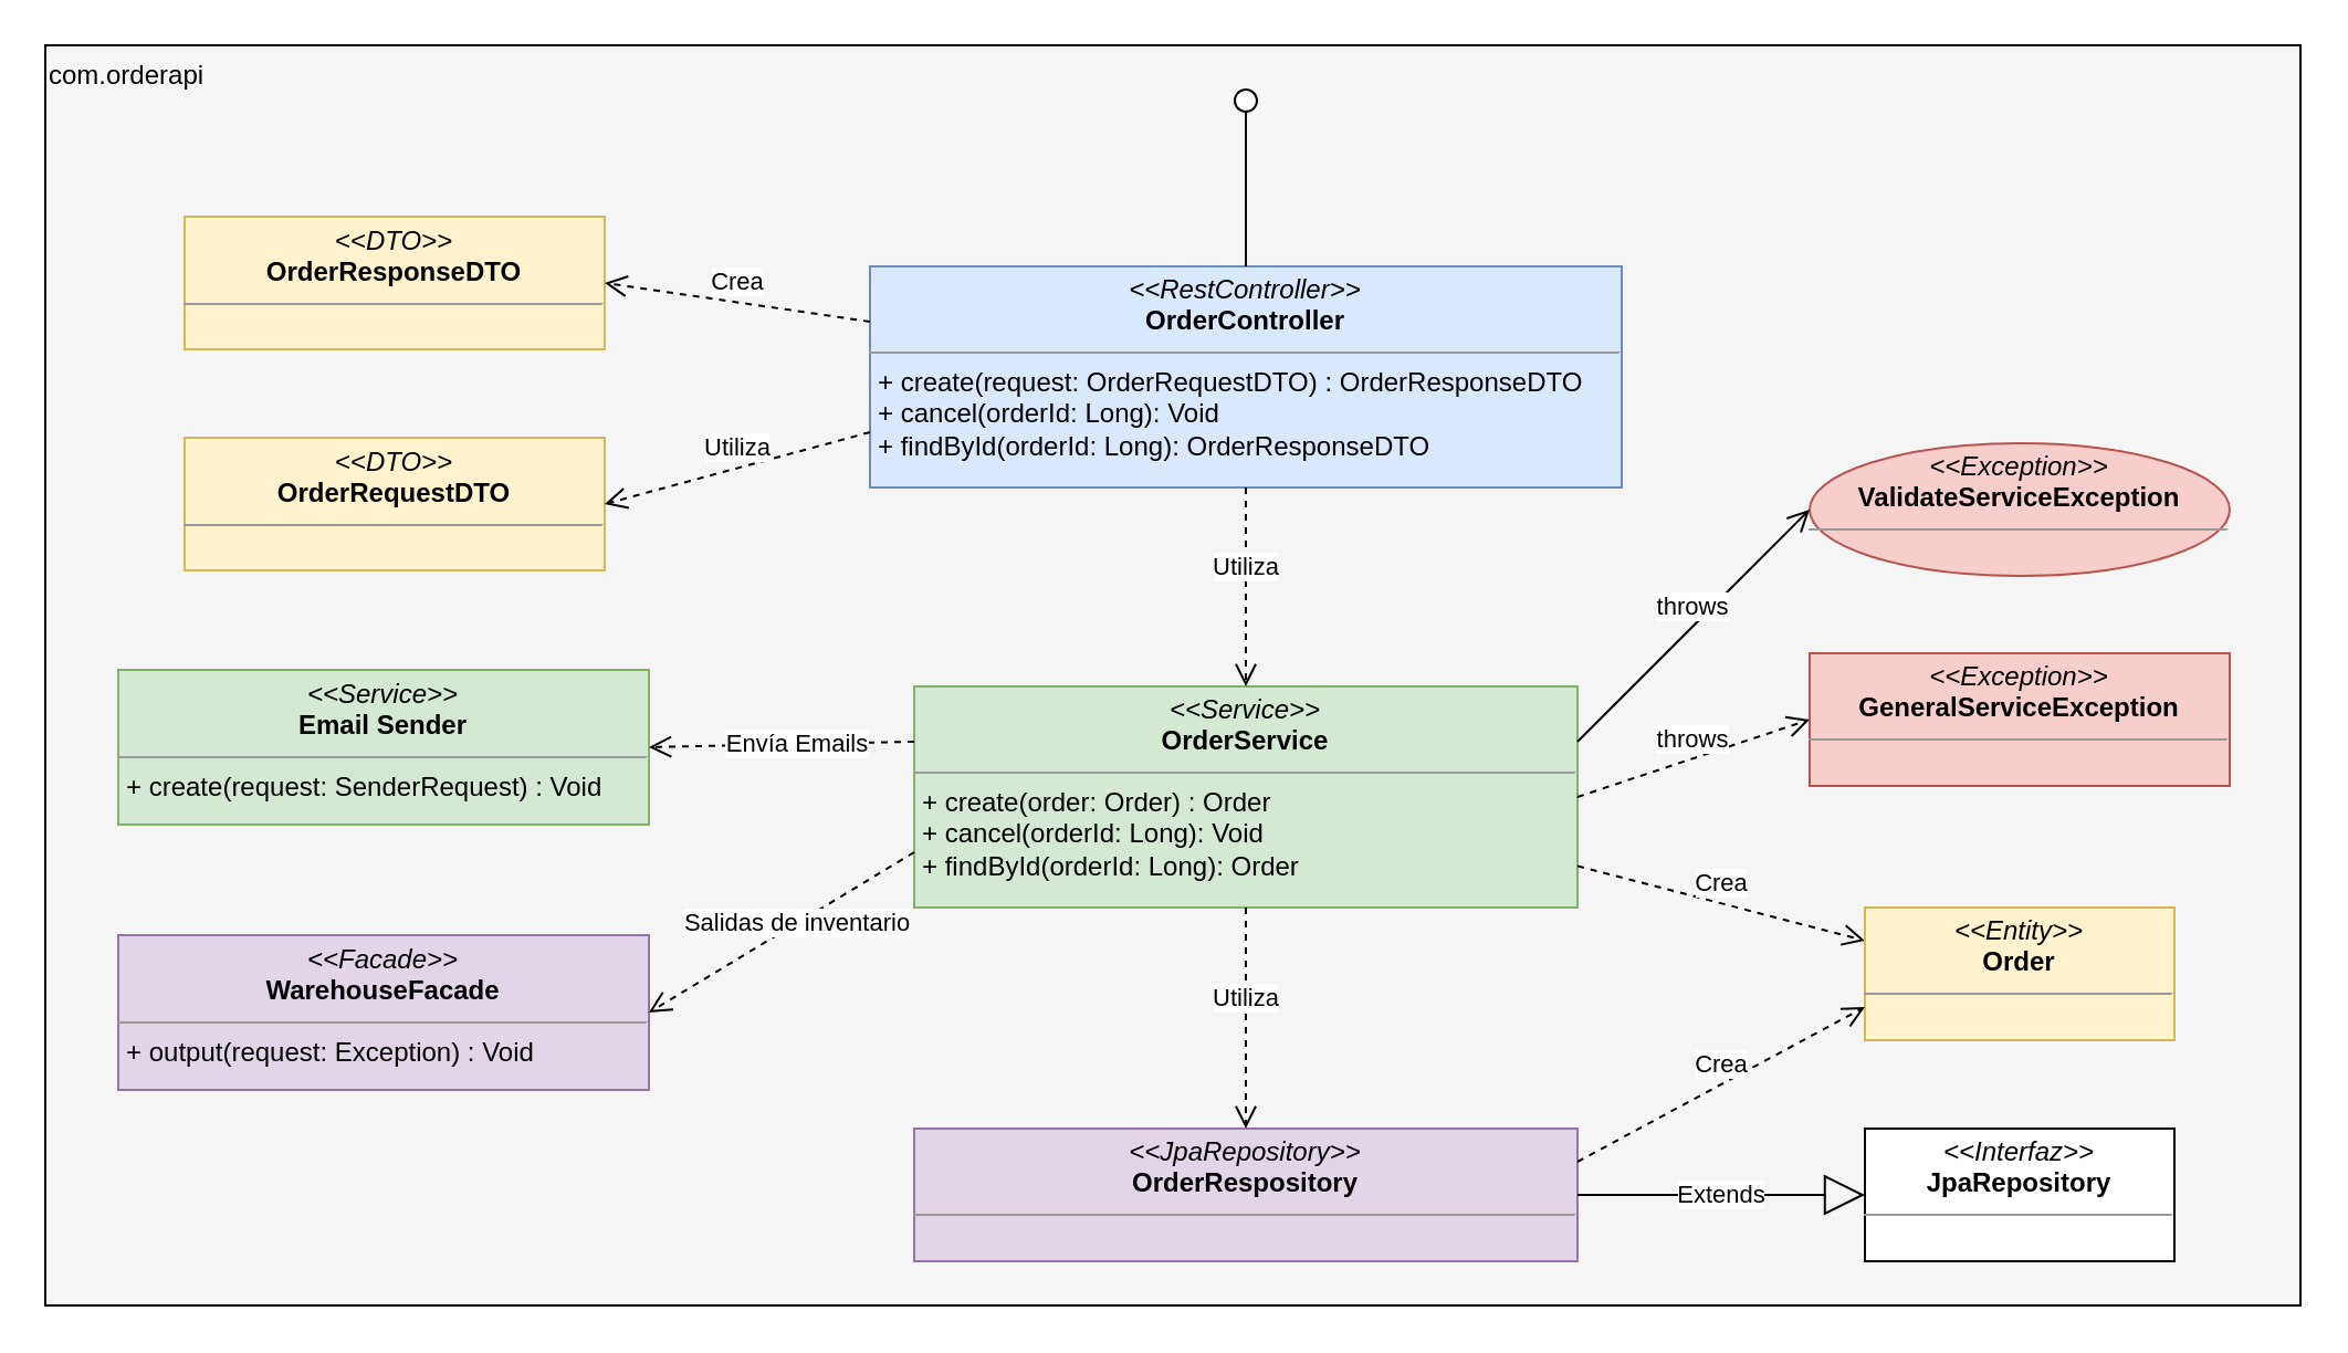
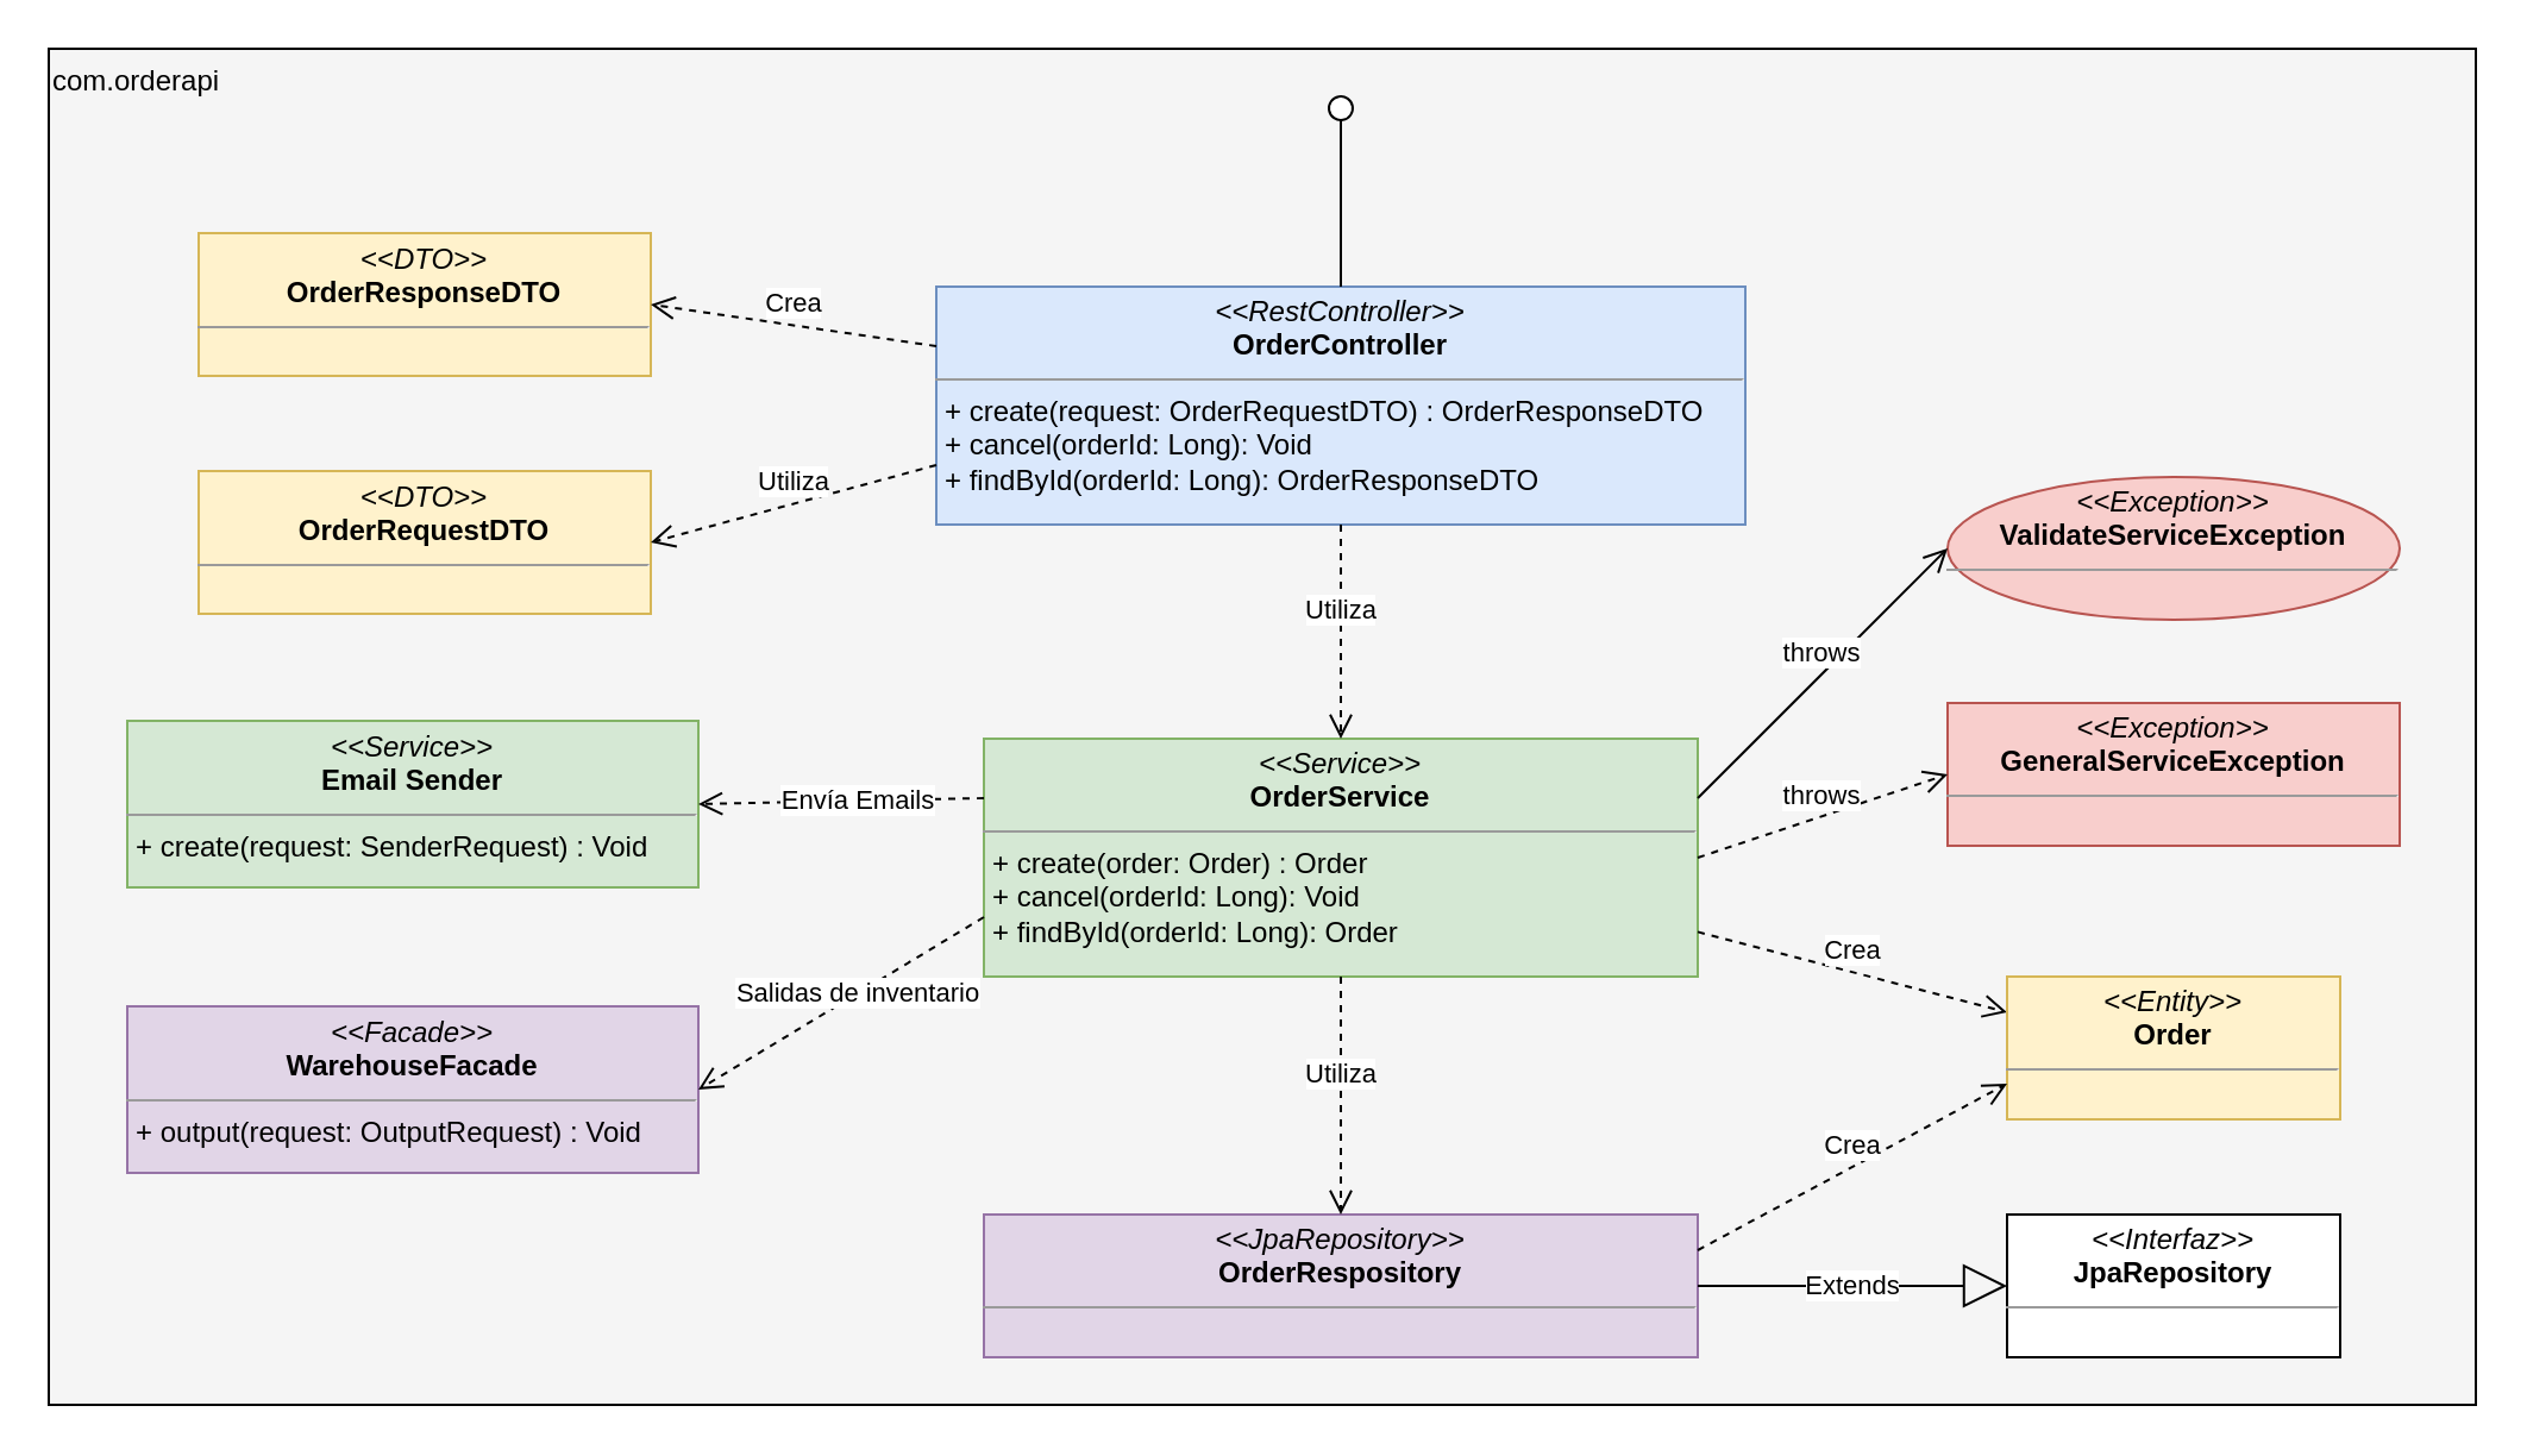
- <mxCell id="26" value="&lt;p style=&quot;margin: 0px ; margin-top: 4px ; text-align: center&quot;&gt;&lt;i&gt;&amp;lt;&amp;lt;Facade&amp;gt;&amp;gt;&lt;/i&gt;&lt;br&gt;&lt;b&gt;WarehouseFacade&lt;/b&gt;&lt;/p&gt;&lt;hr size=&quot;1&quot;&gt;&lt;p style=&quot;margin: 0px ; margin-left: 4px&quot;&gt;&lt;/p&gt;&lt;p style=&quot;margin: 0px ; margin-left: 4px&quot;&gt;+ output(request: Exception) : Void&lt;/p&gt;" style="verticalAlign=top;align=left;overflow=fill;fontSize=12;fontFamily=Helvetica;html=1;fillColor=#e1d5e7;strokeColor=#9673a6;" parent="1" vertex="1"><mxGeometry x="53" y="422.5" width="240" height="70" as="geometry" /></mxCell>
+ <mxCell id="26" value="&lt;p style=&quot;margin: 0px ; margin-top: 4px ; text-align: center&quot;&gt;&lt;i&gt;&amp;lt;&amp;lt;Facade&amp;gt;&amp;gt;&lt;/i&gt;&lt;br&gt;&lt;b&gt;WarehouseFacade&lt;/b&gt;&lt;/p&gt;&lt;hr size=&quot;1&quot;&gt;&lt;p style=&quot;margin: 0px ; margin-left: 4px&quot;&gt;&lt;/p&gt;&lt;p style=&quot;margin: 0px ; margin-left: 4px&quot;&gt;+ output(request: OutputRequest) : Void&lt;/p&gt;" style="verticalAlign=top;align=left;overflow=fill;fontSize=12;fontFamily=Helvetica;html=1;fillColor=#e1d5e7;strokeColor=#9673a6;" parent="1" vertex="1"><mxGeometry x="53" y="422.5" width="240" height="70" as="geometry" /></mxCell>
